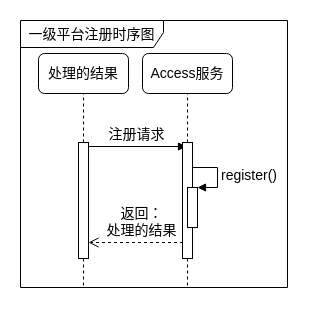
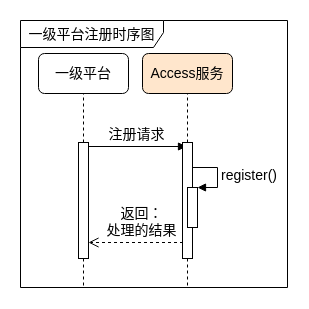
- <mxCell id="7" value="处理的结果" style="rounded=1;whiteSpace=wrap;html=1;fontSize=14;fontColor=#000000;" parent="1" vertex="1"><mxGeometry x="38" y="53" width="90" height="40" as="geometry" /></mxCell>
+ <mxCell id="7" value="一级平台" style="rounded=1;whiteSpace=wrap;html=1;fontSize=14;fontColor=#000000;" parent="1" vertex="1"><mxGeometry x="38" y="53" width="90" height="40" as="geometry" /></mxCell>
- <mxCell id="4" value="Access服务" style="rounded=1;whiteSpace=wrap;html=1;fontSize=14;fontColor=#000000;" parent="1" vertex="1"><mxGeometry x="142" y="53" width="90" height="40" as="geometry" /></mxCell>
+ <mxCell id="4" value="Access服务" style="rounded=1;whiteSpace=wrap;html=1;fontSize=14;fontColor=#000000;fillColor=#ffe6cc;" parent="1" vertex="1"><mxGeometry x="142" y="53" width="90" height="40" as="geometry" /></mxCell>
